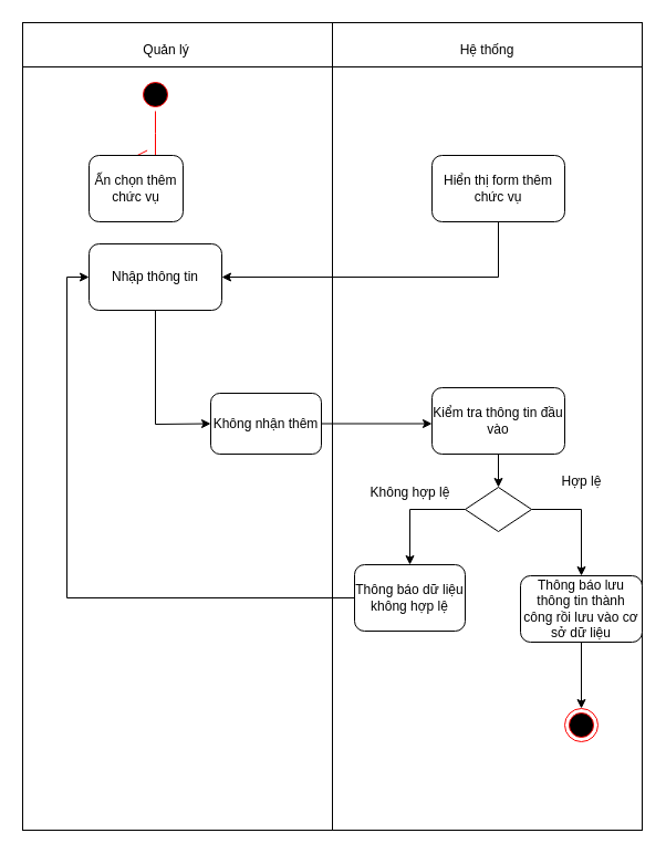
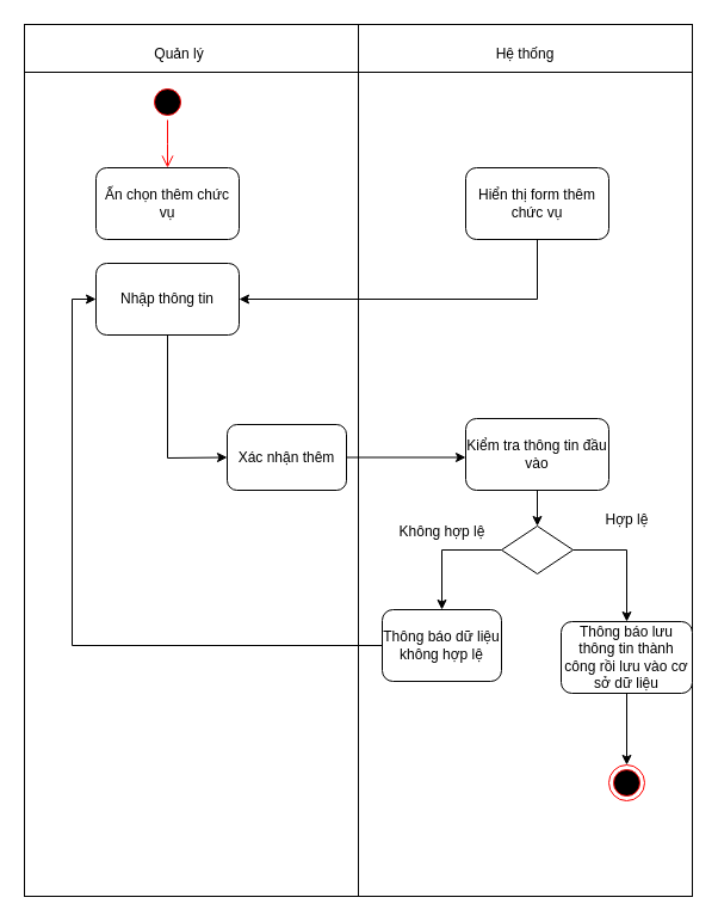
- <mxCell id="7" value="Ấn chọn thêm chức vụ" style="rounded=1;whiteSpace=wrap;html=1;" parent="1" vertex="1"><mxGeometry x="80" y="140" width="85" height="60" as="geometry" /></mxCell>
+ <mxCell id="7" value="Ấn chọn thêm chức vụ" style="rounded=1;whiteSpace=wrap;html=1;" parent="1" vertex="1"><mxGeometry x="80" y="140" width="120" height="60" as="geometry" /></mxCell>
- <mxCell id="11" value="Không nhận thêm" style="rounded=1;whiteSpace=wrap;html=1;" parent="1" vertex="1"><mxGeometry x="190" y="355" width="100" height="55" as="geometry" /></mxCell>
+ <mxCell id="11" value="Xác nhận thêm" style="rounded=1;whiteSpace=wrap;html=1;" parent="1" vertex="1"><mxGeometry x="190" y="355" width="100" height="55" as="geometry" /></mxCell>
